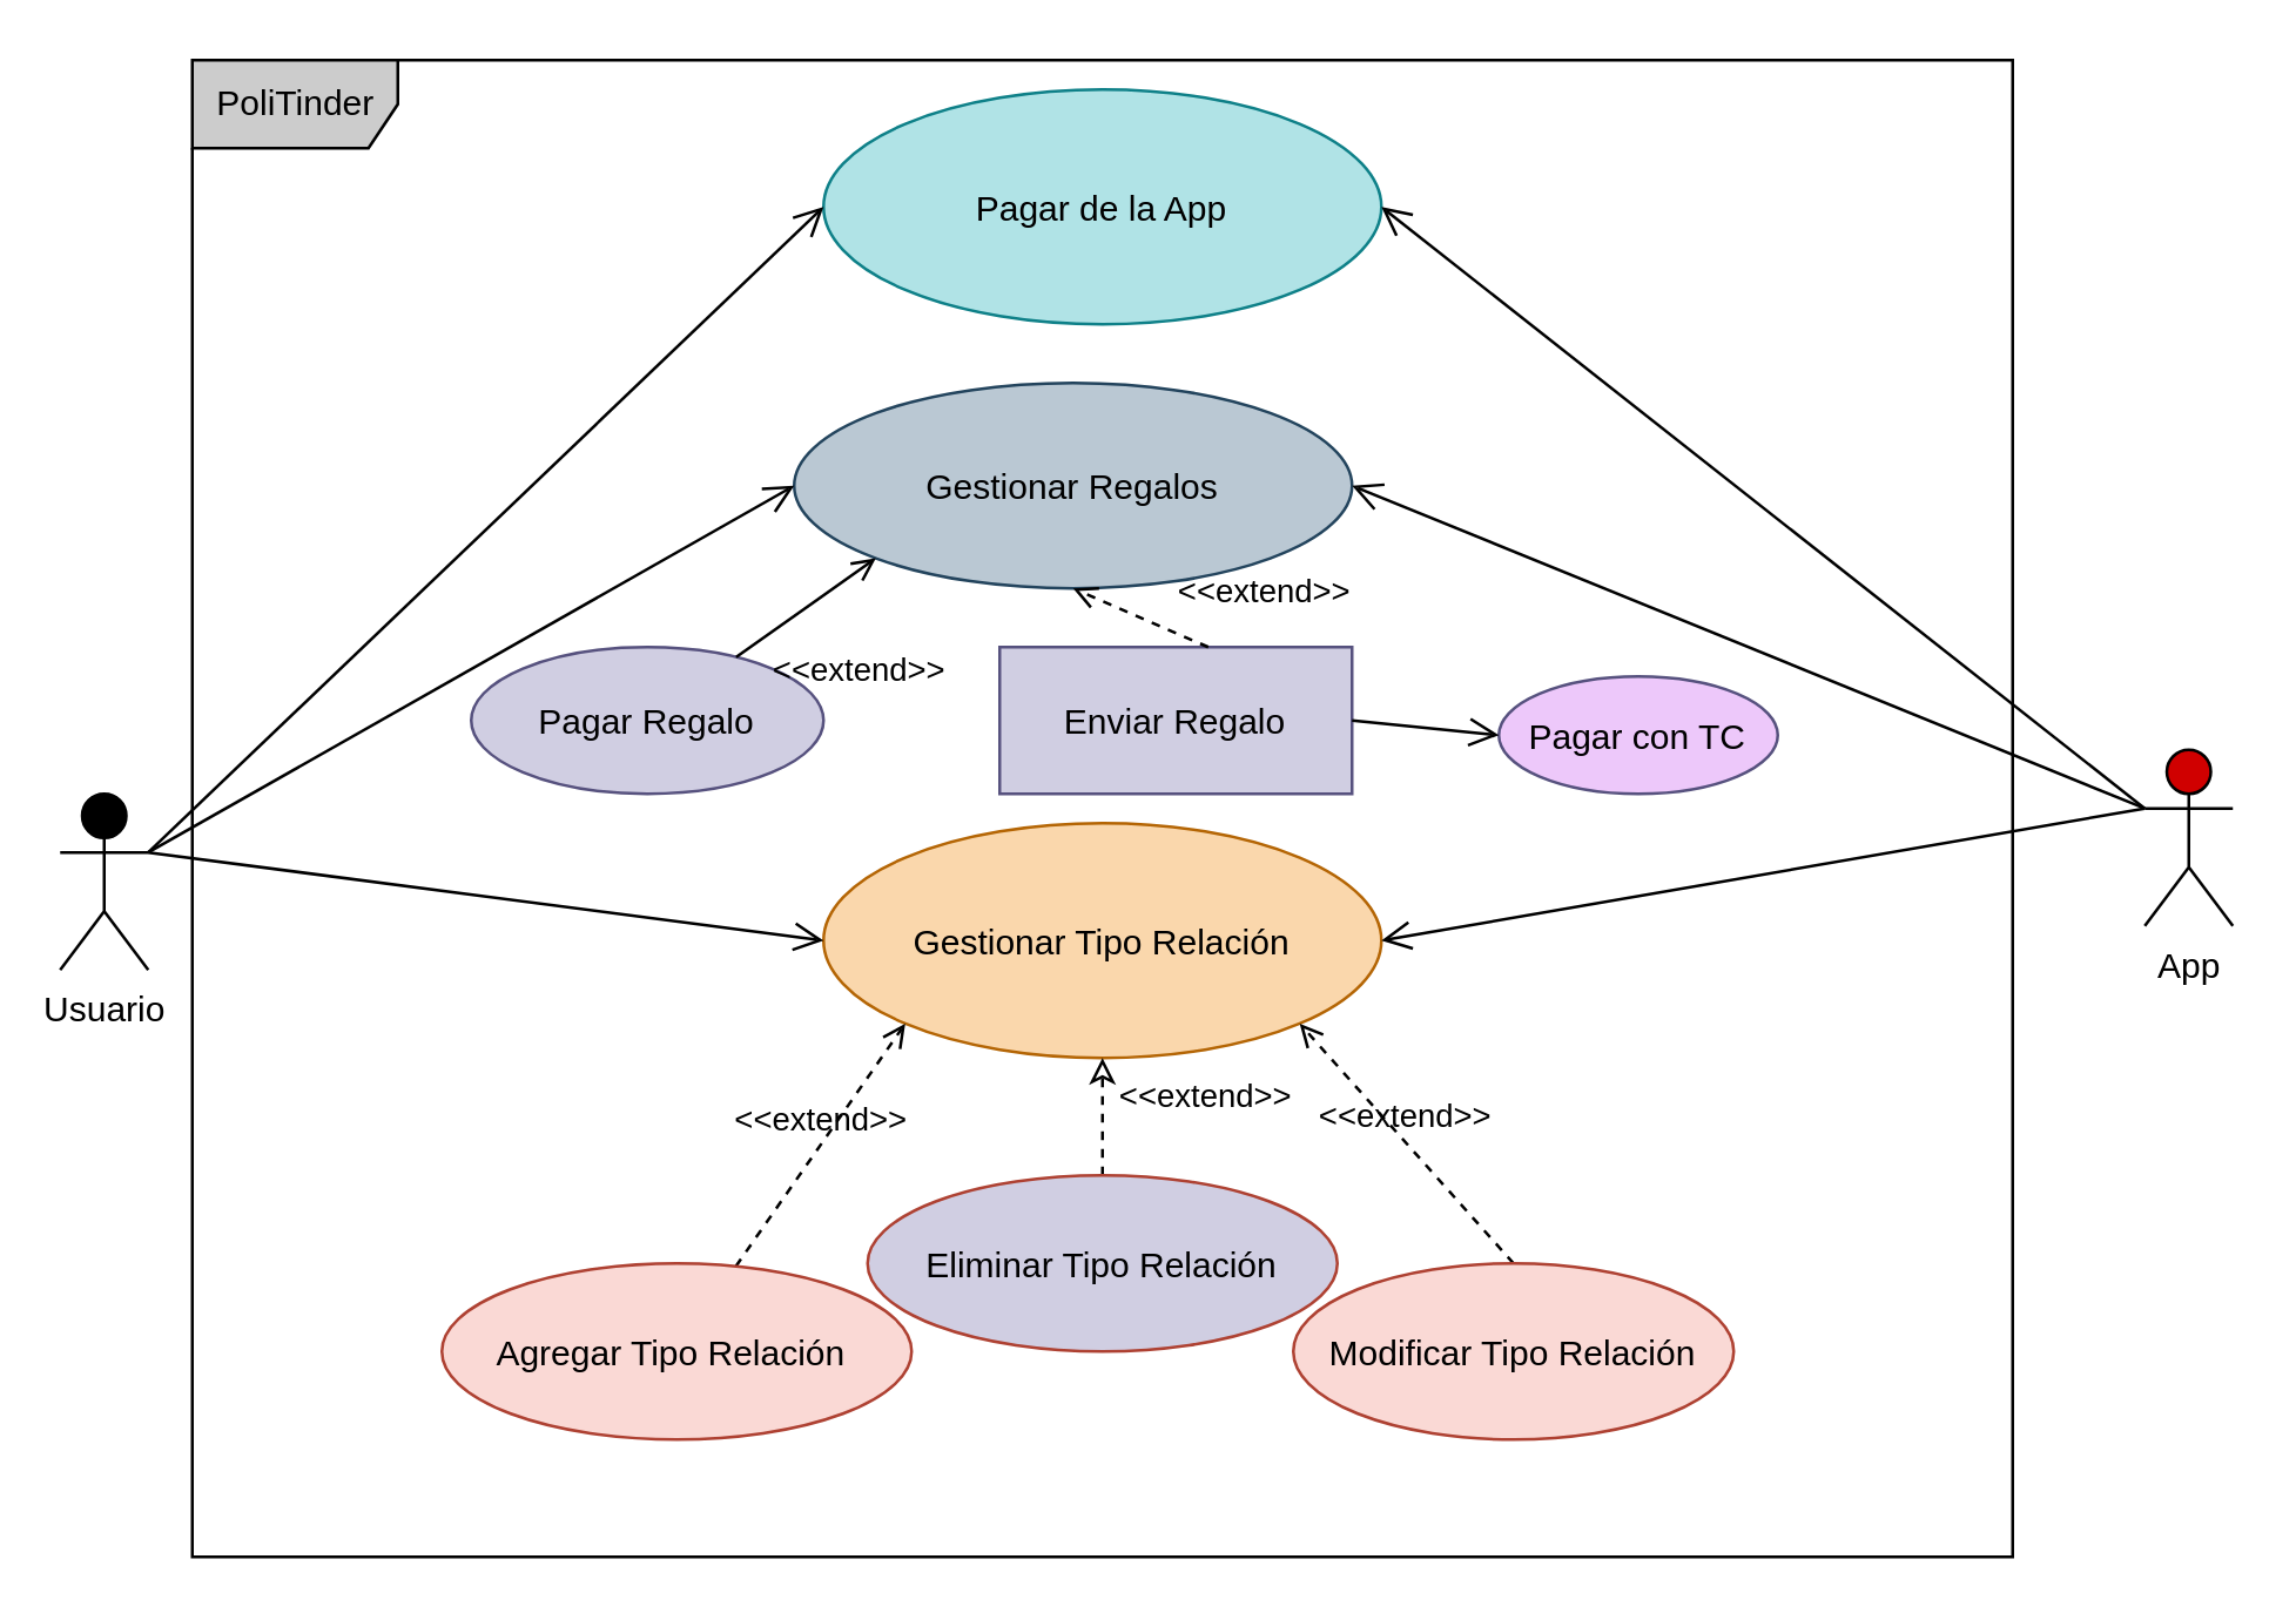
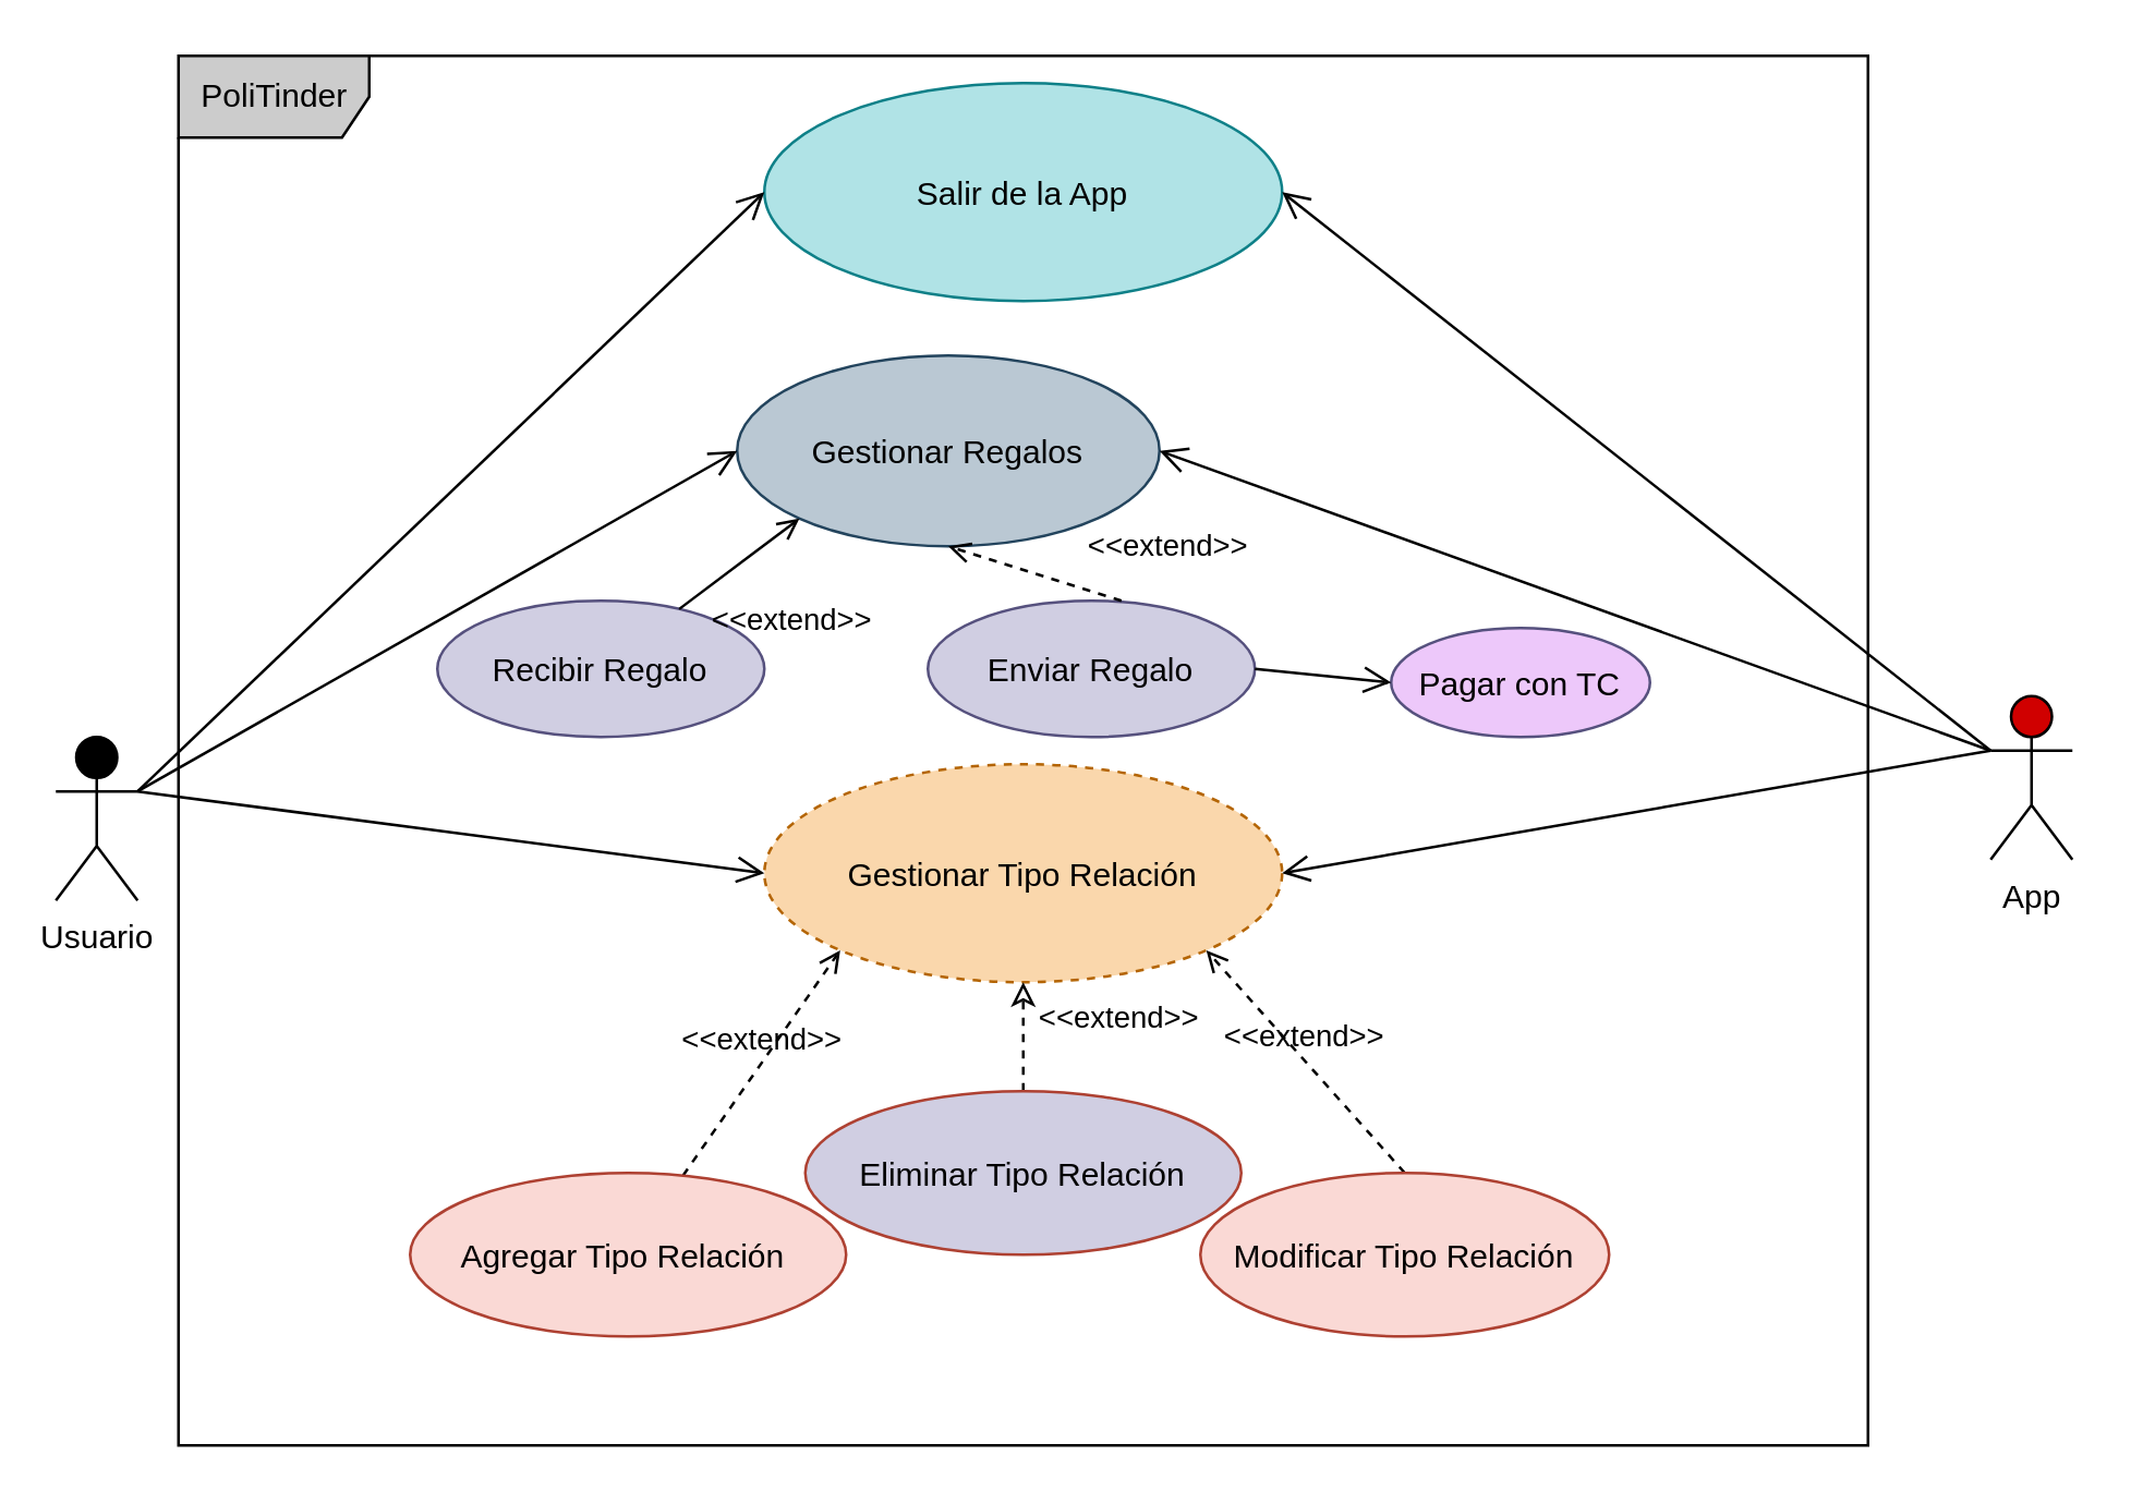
- <mxCell id="15" value="Pagar de la App" style="ellipse;fillColor=#b0e3e6;strokeColor=#0e8088;" vertex="1" parent="1"><mxGeometry x="280" y="30" width="190" height="80" as="geometry" /></mxCell>
+ <mxCell id="15" value="Salir de la App" style="ellipse;fillColor=#b0e3e6;strokeColor=#0e8088;" vertex="1" parent="1"><mxGeometry x="280" y="30" width="190" height="80" as="geometry" /></mxCell>
- <mxCell id="6" value="Gestionar Regalos" style="ellipse;fillColor=#bac8d3;strokeColor=#23445d;" vertex="1" parent="1"><mxGeometry x="270" y="130" width="190" height="70" as="geometry" /></mxCell>
+ <mxCell id="6" value="Gestionar Regalos" style="ellipse;fillColor=#bac8d3;strokeColor=#23445d;" vertex="1" parent="1"><mxGeometry x="270" y="130" width="155" height="70" as="geometry" /></mxCell>
- <mxCell id="17" value="Enviar Regalo" style="fillColor=#d0cee2;strokeColor=#56517e;rounded=0;" vertex="1" parent="1"><mxGeometry x="340" y="220" width="120" height="50" as="geometry" /></mxCell>
+ <mxCell id="17" value="Enviar Regalo" style="ellipse;fillColor=#d0cee2;strokeColor=#56517e;" vertex="1" parent="1"><mxGeometry x="340" y="220" width="120" height="50" as="geometry" /></mxCell>
- <mxCell id="18" value="Pagar Regalo" style="ellipse;fillColor=#d0cee2;strokeColor=#56517e;" vertex="1" parent="1"><mxGeometry x="160" y="220" width="120" height="50" as="geometry" /></mxCell>
+ <mxCell id="18" value="Recibir Regalo" style="ellipse;fillColor=#d0cee2;strokeColor=#56517e;" vertex="1" parent="1"><mxGeometry x="160" y="220" width="120" height="50" as="geometry" /></mxCell>
- <mxCell id="5" value="Gestionar Tipo Relación" style="ellipse;fillColor=#fad7ac;strokeColor=#b46504;" vertex="1" parent="1"><mxGeometry x="280" y="280" width="190" height="80" as="geometry" /></mxCell>
+ <mxCell id="5" value="Gestionar Tipo Relación" style="ellipse;fillColor=#fad7ac;strokeColor=#b46504;dashed=1;" vertex="1" parent="1"><mxGeometry x="280" y="280" width="190" height="80" as="geometry" /></mxCell>
